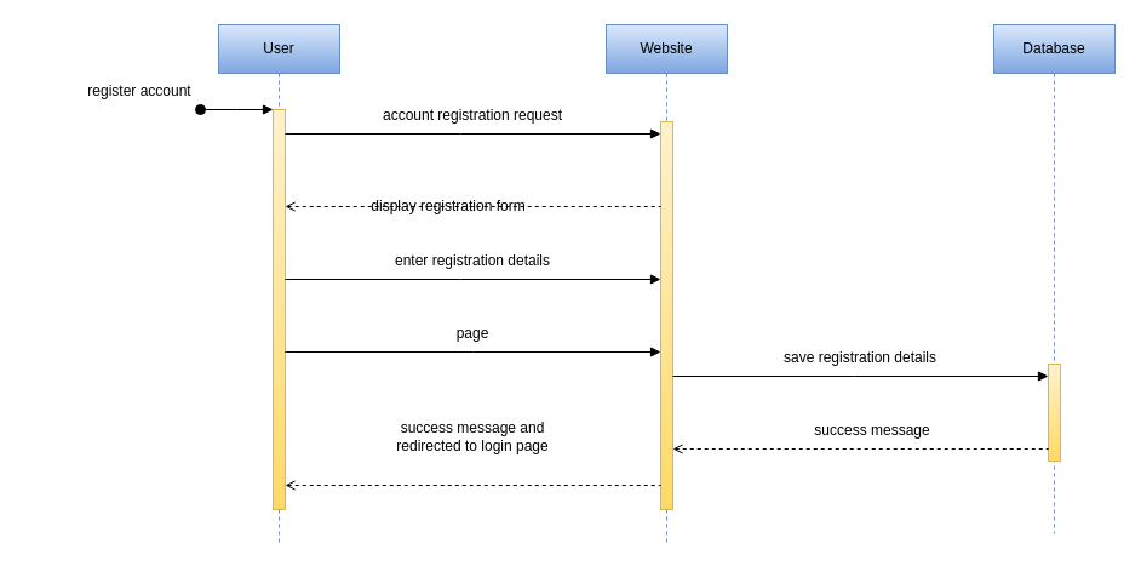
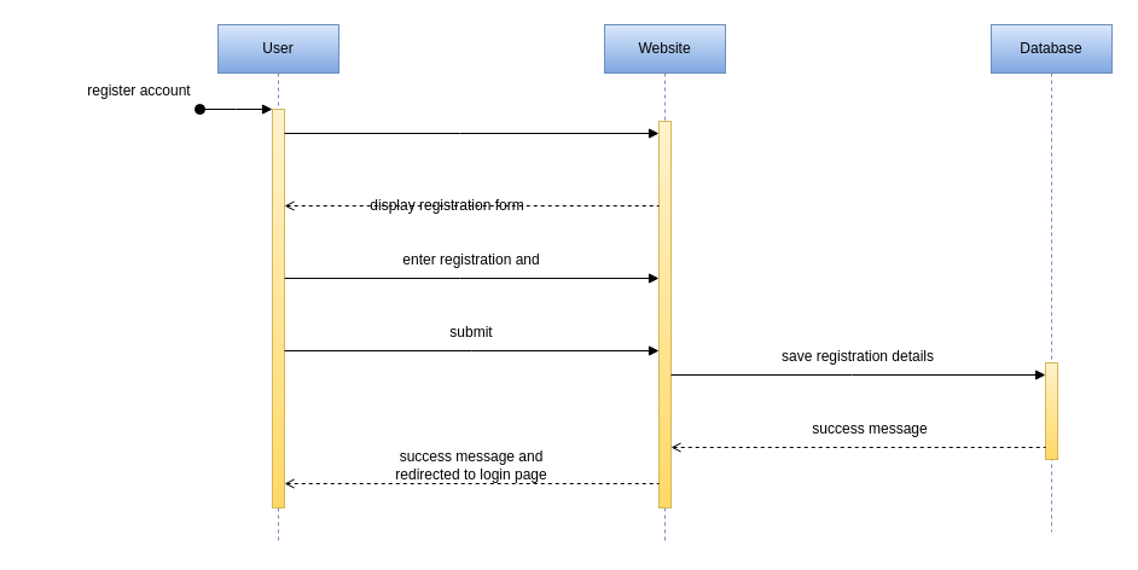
- <mxCell id="10" value="account registration request" style="text;html=1;strokeColor=none;fillColor=none;align=center;verticalAlign=middle;whiteSpace=wrap;rounded=0;" parent="1" vertex="1"><mxGeometry x="310" y="80" width="160" height="30" as="geometry" /></mxCell>
- <mxCell id="12" value="enter registration details" style="text;html=1;strokeColor=none;fillColor=none;align=center;verticalAlign=middle;whiteSpace=wrap;rounded=0;" parent="1" vertex="1"><mxGeometry x="310" y="200" width="160" height="30" as="geometry" /></mxCell>
+ <mxCell id="12" value="enter registration and" style="text;html=1;strokeColor=none;fillColor=none;align=center;verticalAlign=middle;whiteSpace=wrap;rounded=0;" parent="1" vertex="1"><mxGeometry x="310" y="200" width="160" height="30" as="geometry" /></mxCell>
- <mxCell id="13" value="page" style="text;html=1;strokeColor=none;fillColor=none;align=center;verticalAlign=middle;whiteSpace=wrap;rounded=0;" parent="1" vertex="1"><mxGeometry x="310" y="260" width="160" height="30" as="geometry" /></mxCell>
+ <mxCell id="13" value="submit" style="text;html=1;strokeColor=none;fillColor=none;align=center;verticalAlign=middle;whiteSpace=wrap;rounded=0;" parent="1" vertex="1"><mxGeometry x="310" y="260" width="160" height="30" as="geometry" /></mxCell>
- <mxCell id="16" value="success message and redirected to login page" style="text;html=1;strokeColor=none;fillColor=none;align=center;verticalAlign=middle;whiteSpace=wrap;rounded=0;" parent="1" vertex="1"><mxGeometry x="310" y="345" width="160" height="30" as="geometry" /></mxCell>
+ <mxCell id="16" value="success message and redirected to login page" style="text;html=1;strokeColor=none;fillColor=none;align=center;verticalAlign=middle;whiteSpace=wrap;rounded=0;" parent="1" vertex="1"><mxGeometry x="310" y="370" width="160" height="30" as="geometry" /></mxCell>
